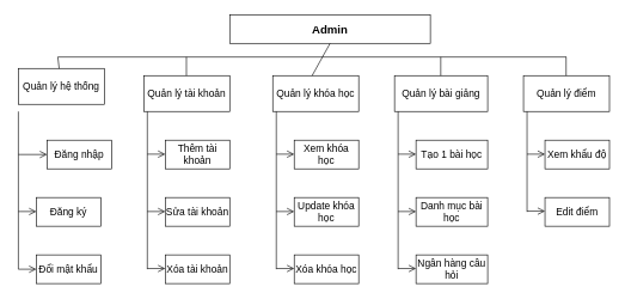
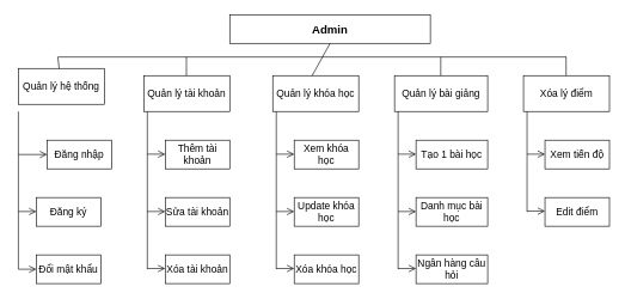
- <mxCell id="7" value="&lt;font style=&quot;font-size: 14px&quot;&gt;Quản lý điểm&lt;/font&gt;" style="rounded=0;whiteSpace=wrap;html=1;" parent="1" vertex="1"><mxGeometry x="730" y="105" width="120" height="50" as="geometry" /></mxCell>
+ <mxCell id="7" value="&lt;font style=&quot;font-size: 14px&quot;&gt;Xóa lý điểm&lt;/font&gt;" style="rounded=0;whiteSpace=wrap;html=1;" parent="1" vertex="1"><mxGeometry x="730" y="105" width="120" height="50" as="geometry" /></mxCell>
- <mxCell id="39" value="Xem khẩu độ" style="rounded=0;whiteSpace=wrap;html=1;fontSize=14;" parent="1" vertex="1"><mxGeometry x="760" y="195" width="90" height="40" as="geometry" /></mxCell>
+ <mxCell id="39" value="Xem tiến độ" style="rounded=0;whiteSpace=wrap;html=1;fontSize=14;" parent="1" vertex="1"><mxGeometry x="760" y="195" width="90" height="40" as="geometry" /></mxCell>
